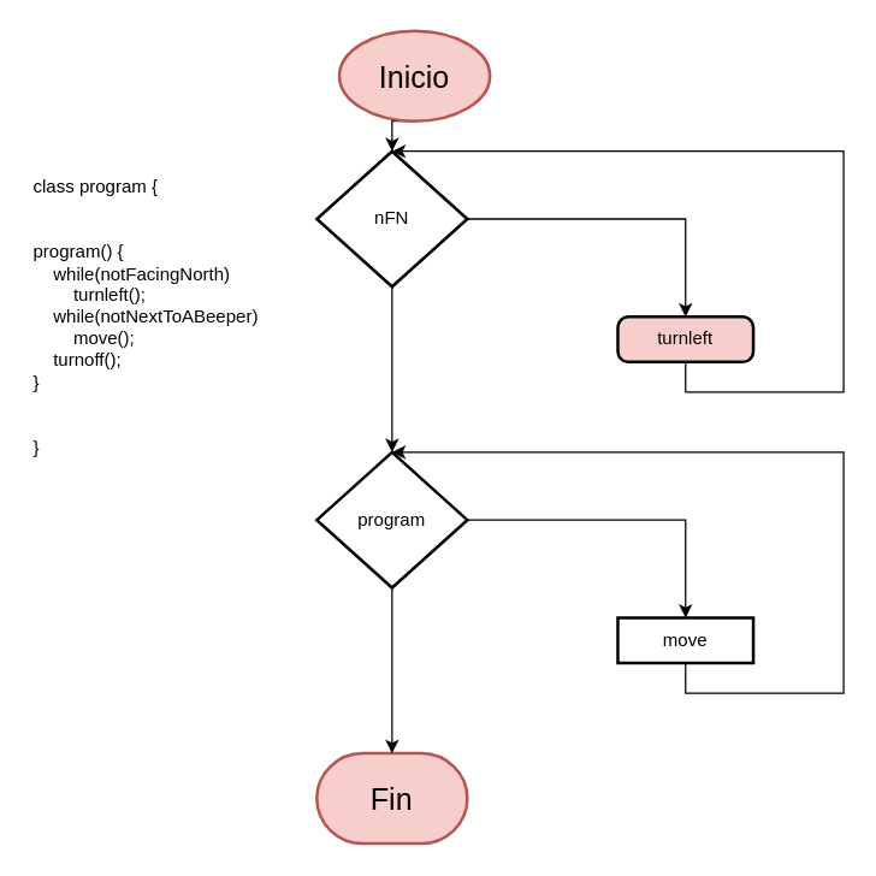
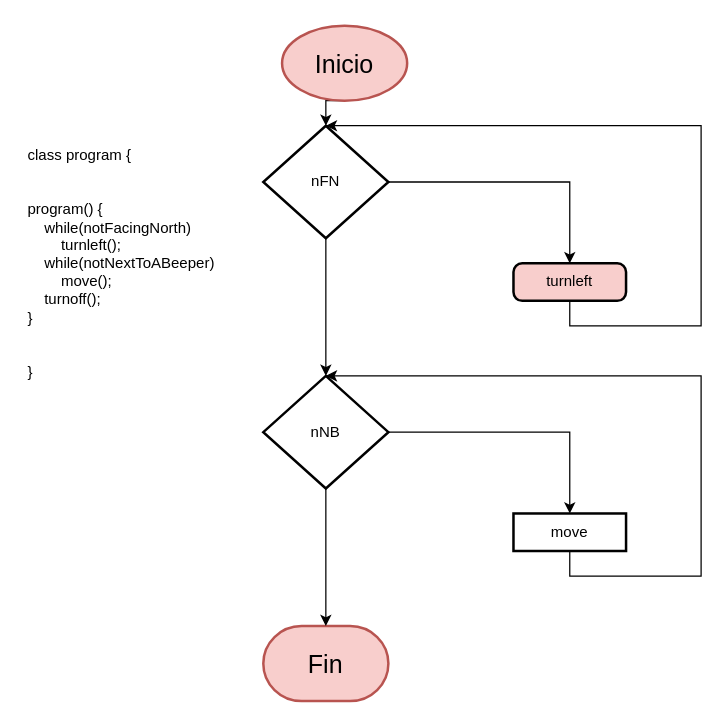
- <mxCell id="13" value="program" style="strokeWidth=2;html=1;shape=mxgraph.flowchart.decision;whiteSpace=wrap;" parent="1" vertex="1"><mxGeometry x="210" y="300" width="100" height="90" as="geometry" /></mxCell>
+ <mxCell id="13" value="nNB" style="strokeWidth=2;html=1;shape=mxgraph.flowchart.decision;whiteSpace=wrap;" parent="1" vertex="1"><mxGeometry x="210" y="300" width="100" height="90" as="geometry" /></mxCell>
